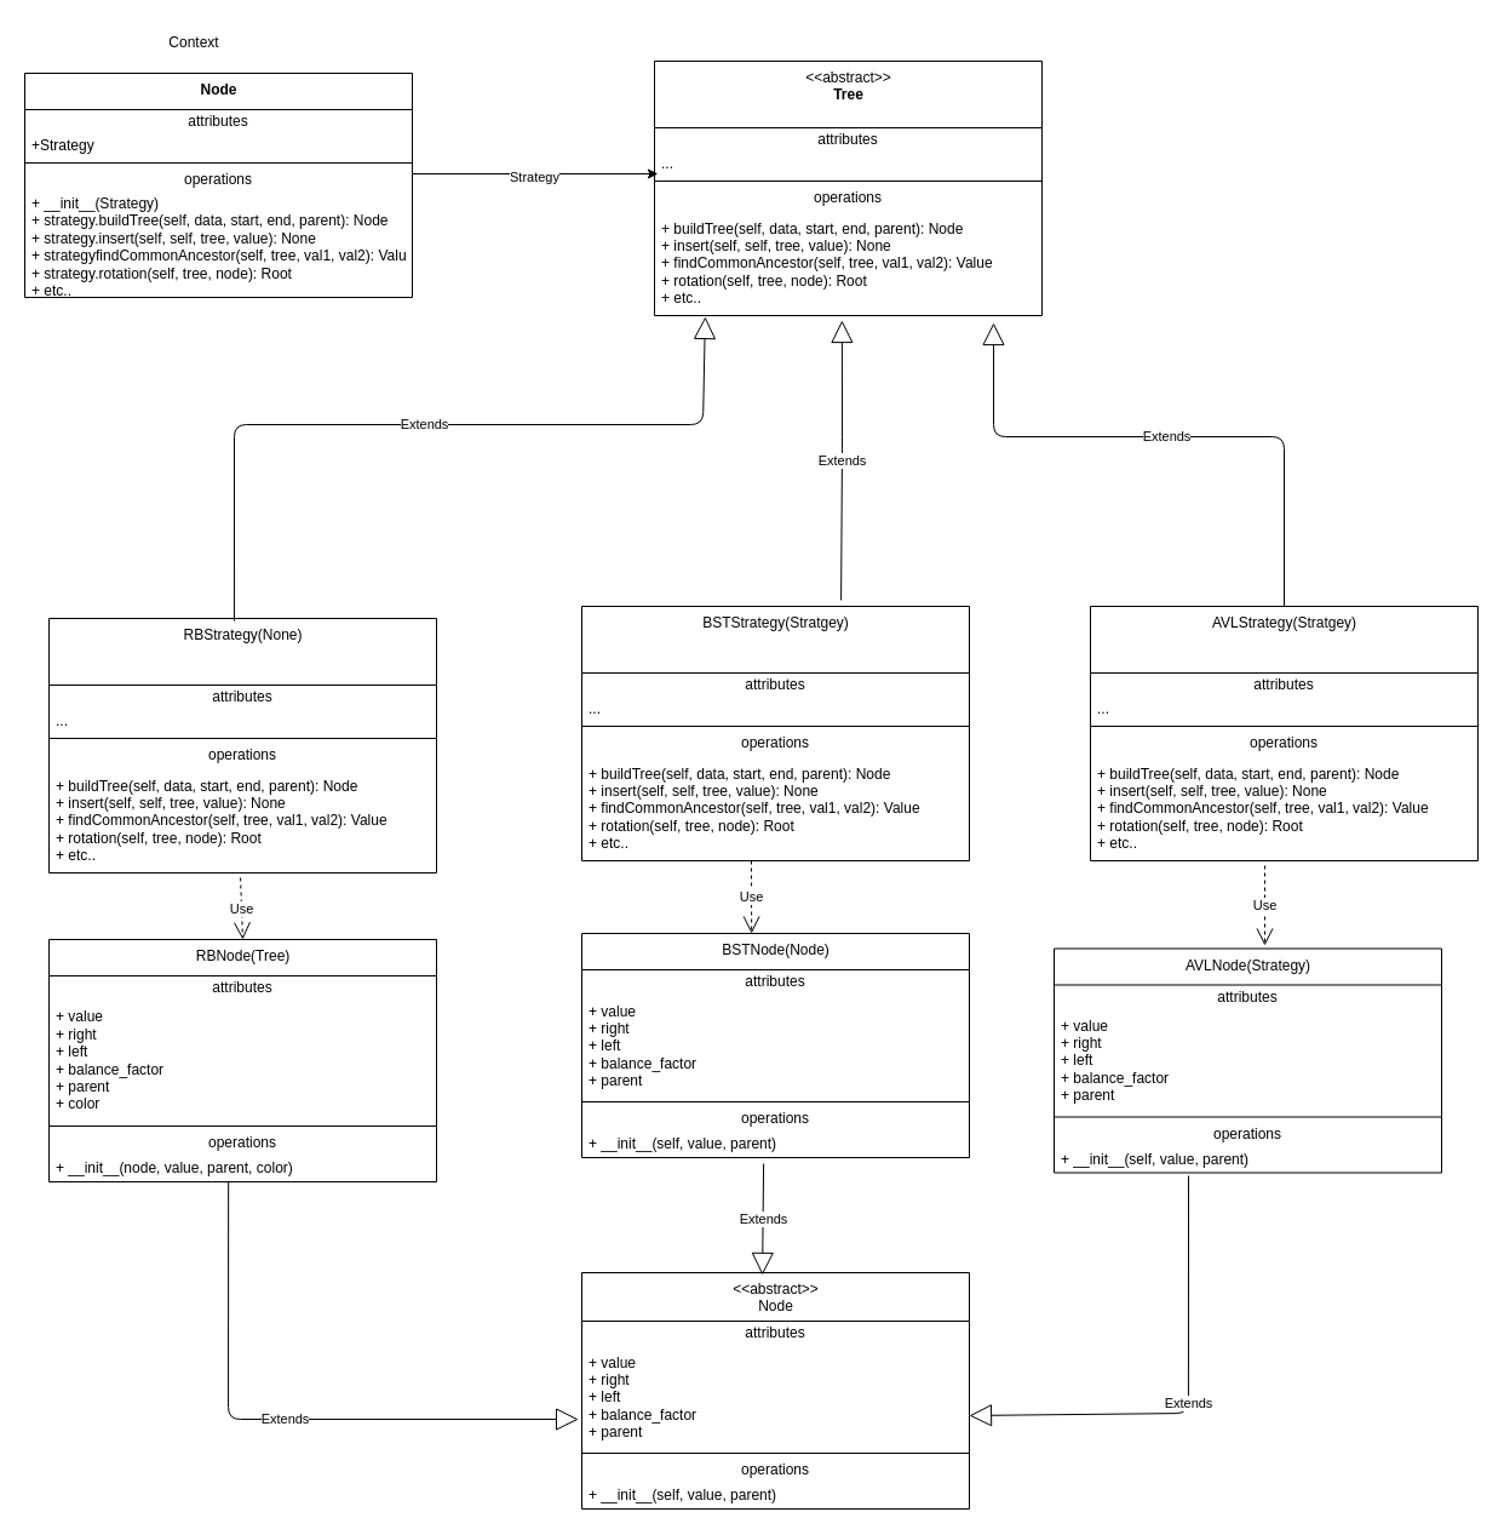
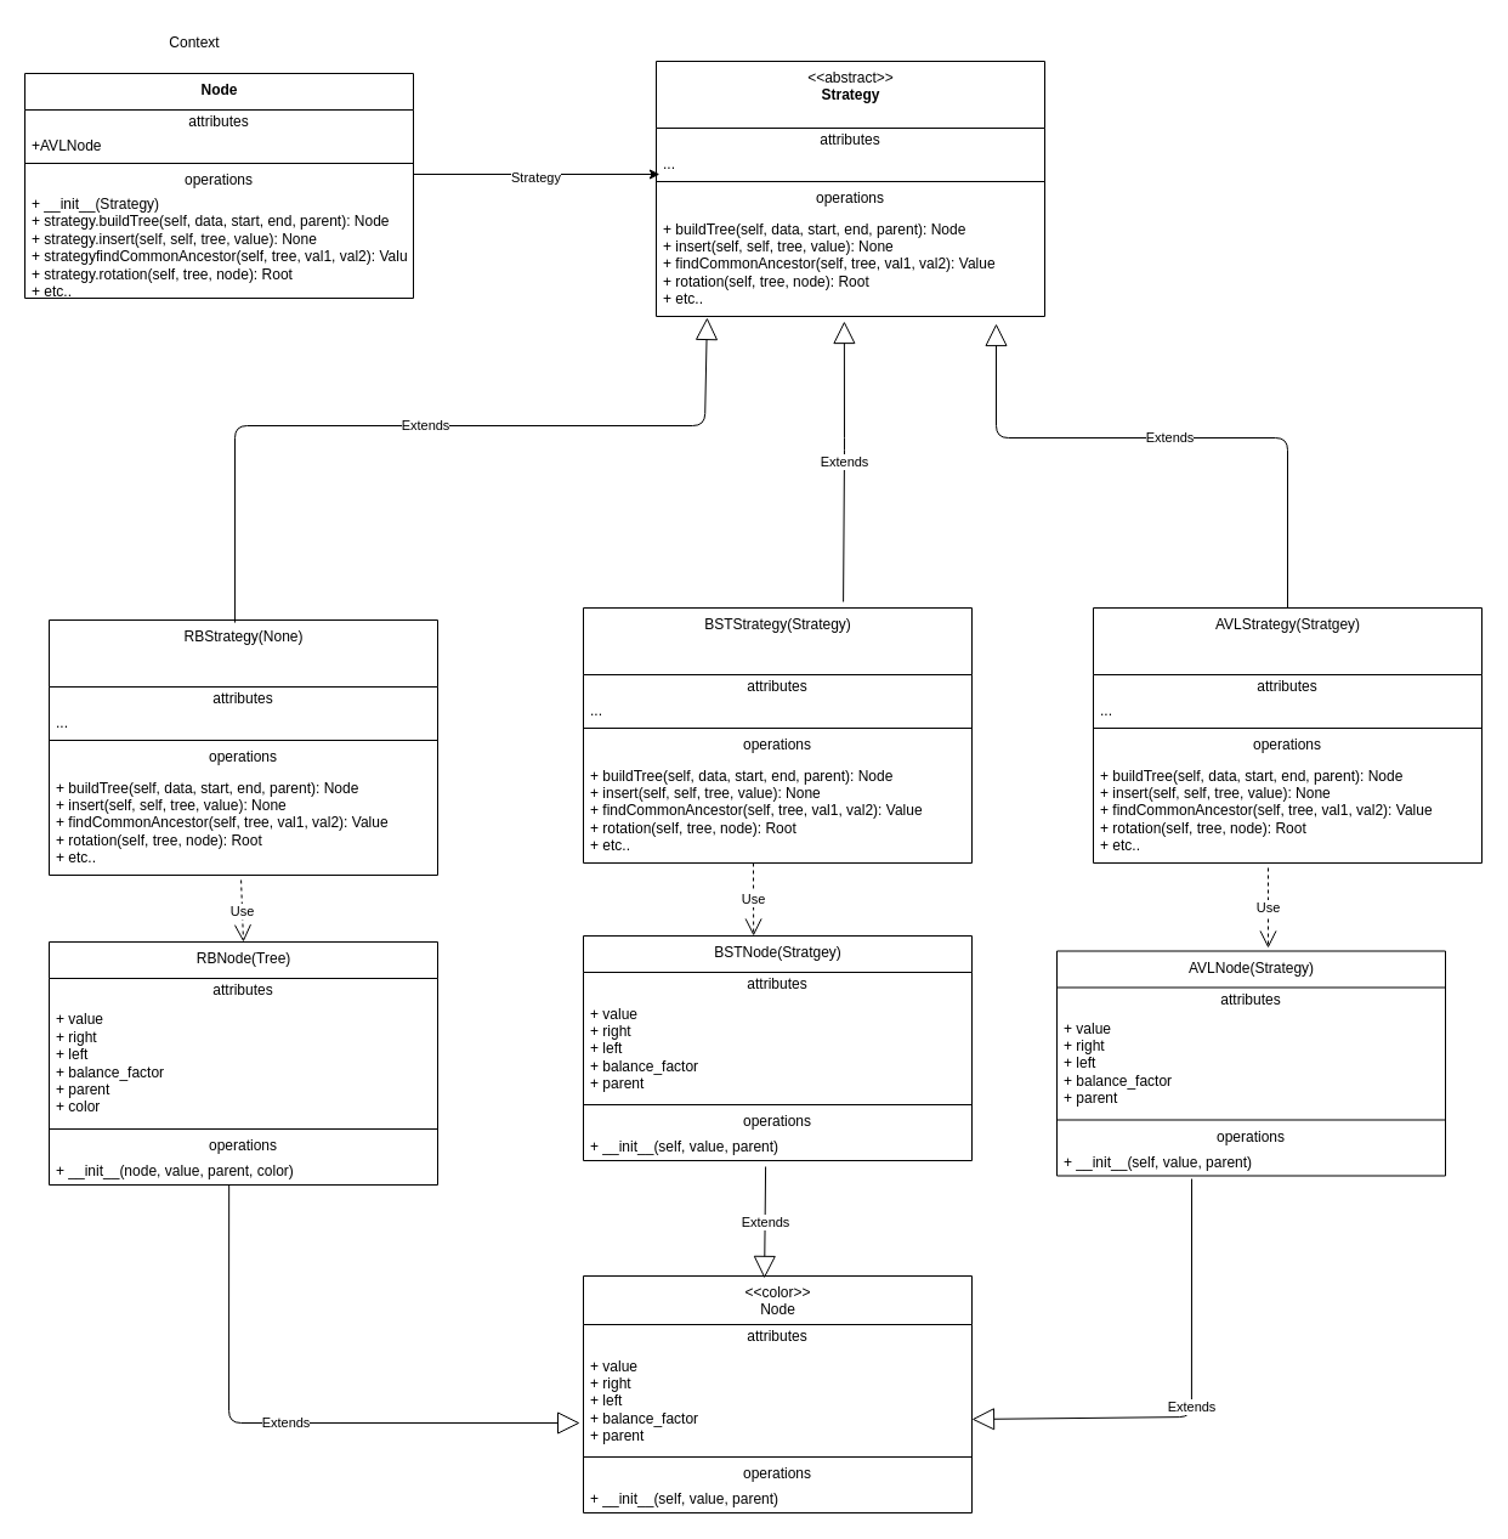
- <mxCell id="2" value="&amp;lt;&amp;lt;abstract&amp;gt;&amp;gt;&lt;br&gt;&lt;b&gt;Tree&lt;/b&gt;" style="swimlane;fontStyle=0;align=center;verticalAlign=top;childLayout=stackLayout;horizontal=1;startSize=55;horizontalStack=0;resizeParent=1;resizeParentMax=0;resizeLast=0;collapsible=0;marginBottom=0;html=1;" vertex="1" parent="1"><mxGeometry x="540" y="50" width="320" height="210" as="geometry" /></mxCell>
+ <mxCell id="2" value="&amp;lt;&amp;lt;abstract&amp;gt;&amp;gt;&lt;br&gt;&lt;b&gt;Strategy&lt;/b&gt;" style="swimlane;fontStyle=0;align=center;verticalAlign=top;childLayout=stackLayout;horizontal=1;startSize=55;horizontalStack=0;resizeParent=1;resizeParentMax=0;resizeLast=0;collapsible=0;marginBottom=0;html=1;" vertex="1" parent="1"><mxGeometry x="540" y="50" width="320" height="210" as="geometry" /></mxCell>
- <mxCell id="28" value="+Strategy" style="text;html=1;strokeColor=none;fillColor=none;align=left;verticalAlign=middle;spacingLeft=4;spacingRight=4;overflow=hidden;rotatable=0;points=[[0,0.5],[1,0.5]];portConstraint=eastwest;" vertex="1" parent="26"><mxGeometry y="50" width="320" height="20" as="geometry" /></mxCell>
+ <mxCell id="28" value="+AVLNode" style="text;html=1;strokeColor=none;fillColor=none;align=left;verticalAlign=middle;spacingLeft=4;spacingRight=4;overflow=hidden;rotatable=0;points=[[0,0.5],[1,0.5]];portConstraint=eastwest;" vertex="1" parent="26"><mxGeometry y="50" width="320" height="20" as="geometry" /></mxCell>
- <mxCell id="8" value="BSTStrategy(Stratgey)" style="swimlane;fontStyle=0;align=center;verticalAlign=top;childLayout=stackLayout;horizontal=1;startSize=55;horizontalStack=0;resizeParent=1;resizeParentMax=0;resizeLast=0;collapsible=0;marginBottom=0;html=1;" vertex="1" parent="1"><mxGeometry x="480" y="500" width="320" height="210" as="geometry" /></mxCell>
+ <mxCell id="8" value="BSTStrategy(Strategy)" style="swimlane;fontStyle=0;align=center;verticalAlign=top;childLayout=stackLayout;horizontal=1;startSize=55;horizontalStack=0;resizeParent=1;resizeParentMax=0;resizeLast=0;collapsible=0;marginBottom=0;html=1;" vertex="1" parent="1"><mxGeometry x="480" y="500" width="320" height="210" as="geometry" /></mxCell>
- <mxCell id="38" value="BSTNode(Node)" style="swimlane;fontStyle=0;align=center;verticalAlign=top;childLayout=stackLayout;horizontal=1;startSize=30;horizontalStack=0;resizeParent=1;resizeParentMax=0;resizeLast=0;collapsible=0;marginBottom=0;html=1;" vertex="1" parent="1"><mxGeometry x="480" y="770" width="320" height="185" as="geometry" /></mxCell>
+ <mxCell id="38" value="BSTNode(Stratgey)" style="swimlane;fontStyle=0;align=center;verticalAlign=top;childLayout=stackLayout;horizontal=1;startSize=30;horizontalStack=0;resizeParent=1;resizeParentMax=0;resizeLast=0;collapsible=0;marginBottom=0;html=1;" vertex="1" parent="1"><mxGeometry x="480" y="770" width="320" height="185" as="geometry" /></mxCell>
- <mxCell id="59" value="&amp;lt;&amp;lt;abstract&amp;gt;&amp;gt;&lt;br&gt;Node" style="swimlane;fontStyle=0;align=center;verticalAlign=top;childLayout=stackLayout;horizontal=1;startSize=40;horizontalStack=0;resizeParent=1;resizeParentMax=0;resizeLast=0;collapsible=0;marginBottom=0;html=1;" vertex="1" parent="1"><mxGeometry x="480" y="1050" width="320" height="195" as="geometry" /></mxCell>
+ <mxCell id="59" value="&amp;lt;&amp;lt;color&amp;gt;&amp;gt;&lt;br&gt;Node" style="swimlane;fontStyle=0;align=center;verticalAlign=top;childLayout=stackLayout;horizontal=1;startSize=40;horizontalStack=0;resizeParent=1;resizeParentMax=0;resizeLast=0;collapsible=0;marginBottom=0;html=1;" vertex="1" parent="1"><mxGeometry x="480" y="1050" width="320" height="195" as="geometry" /></mxCell>
